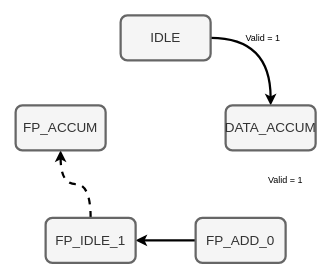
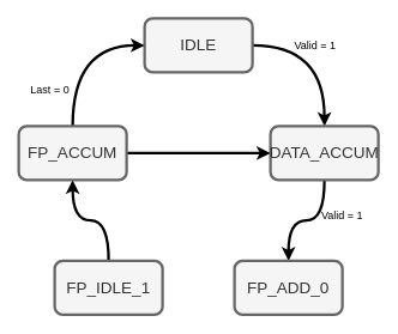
+ <mxCell id="10" style="edgeStyle=orthogonalEdgeStyle;curved=1;rounded=0;orthogonalLoop=1;jettySize=auto;html=1;exitX=0.5;exitY=0;exitDx=0;exitDy=0;entryX=0;entryY=0.5;entryDx=0;entryDy=0;strokeWidth=3;" edge="1" parent="1" source="12" target="3"><mxGeometry relative="1" as="geometry" /></mxCell>
+ <mxCell id="15" value="Last = 0" style="text;html=1;strokeColor=none;fillColor=none;align=center;verticalAlign=middle;whiteSpace=wrap;rounded=0;" vertex="1" parent="1"><mxGeometry x="30" y="90" width="50" height="20" as="geometry" /></mxCell>
+ <mxCell id="11" style="edgeStyle=orthogonalEdgeStyle;curved=1;rounded=0;orthogonalLoop=1;jettySize=auto;html=1;exitX=1;exitY=0.5;exitDx=0;exitDy=0;entryX=0;entryY=0.5;entryDx=0;entryDy=0;strokeWidth=3;" edge="1" parent="1" source="12" target="5"><mxGeometry relative="1" as="geometry" /></mxCell>
+ <mxCell id="4" style="edgeStyle=orthogonalEdgeStyle;curved=1;rounded=0;orthogonalLoop=1;jettySize=auto;html=1;exitX=0.5;exitY=1;exitDx=0;exitDy=0;strokeWidth=3;" edge="1" parent="1" source="5" target="7"><mxGeometry relative="1" as="geometry" /></mxCell>
- <mxCell id="8" style="edgeStyle=orthogonalEdgeStyle;curved=1;rounded=0;orthogonalLoop=1;jettySize=auto;html=1;exitX=0.5;exitY=0;exitDx=0;exitDy=0;strokeWidth=3;dashed=1;" edge="1" parent="1" source="9" target="12"><mxGeometry relative="1" as="geometry" /></mxCell>
+ <mxCell id="8" style="edgeStyle=orthogonalEdgeStyle;curved=1;rounded=0;orthogonalLoop=1;jettySize=auto;html=1;exitX=0.5;exitY=0;exitDx=0;exitDy=0;strokeWidth=3;" edge="1" parent="1" source="9" target="12"><mxGeometry relative="1" as="geometry" /></mxCell>
- <mxCell id="6" style="edgeStyle=orthogonalEdgeStyle;curved=1;rounded=0;orthogonalLoop=1;jettySize=auto;html=1;exitX=0;exitY=0.5;exitDx=0;exitDy=0;entryX=1;entryY=0.5;entryDx=0;entryDy=0;strokeWidth=3;" edge="1" parent="1" source="7" target="9"><mxGeometry relative="1" as="geometry" /></mxCell>
